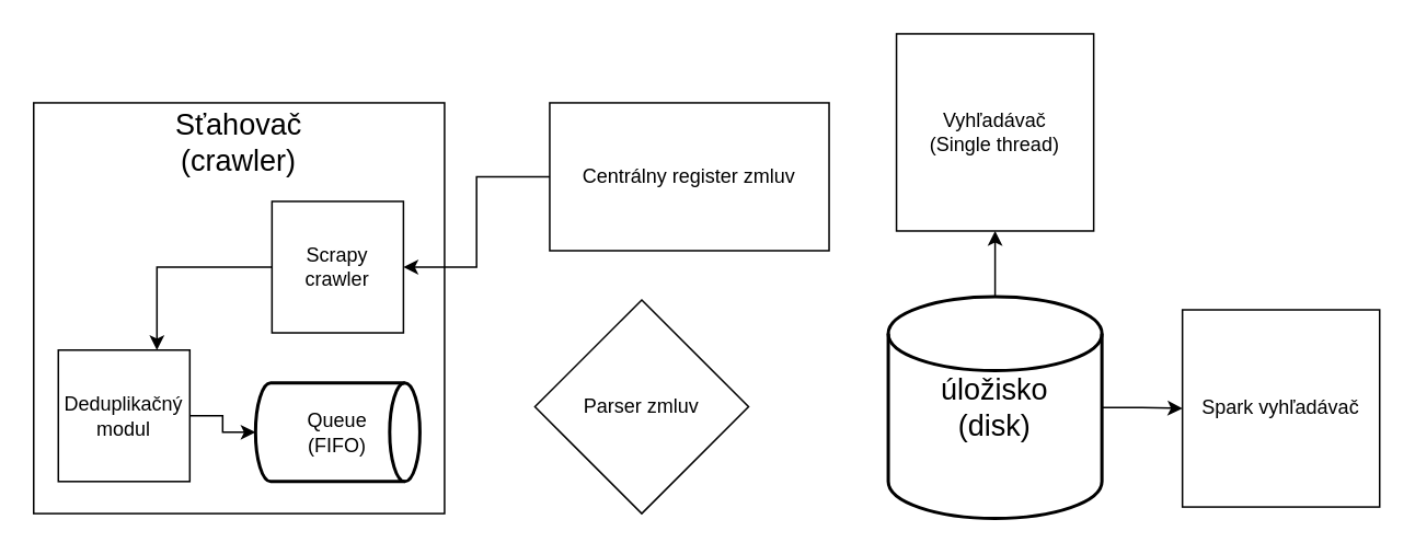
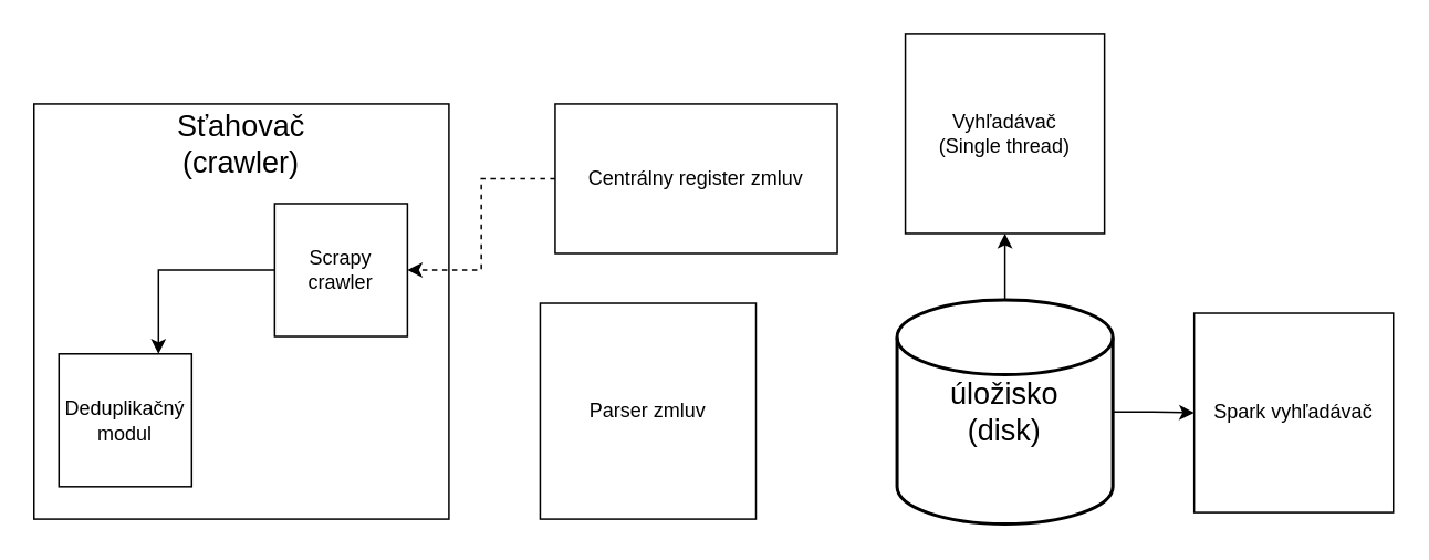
- <mxCell id="8" style="edgeStyle=orthogonalEdgeStyle;rounded=0;orthogonalLoop=1;jettySize=auto;html=1;exitX=0;exitY=0.5;exitDx=0;exitDy=0;" edge="1" parent="1" source="9" target="7"><mxGeometry relative="1" as="geometry" /></mxCell>
+ <mxCell id="8" style="edgeStyle=orthogonalEdgeStyle;rounded=0;orthogonalLoop=1;jettySize=auto;html=1;exitX=0;exitY=0.5;exitDx=0;exitDy=0;dashed=1;" edge="1" parent="1" source="9" target="7"><mxGeometry relative="1" as="geometry" /></mxCell>
- <mxCell id="13" value="Parser zmluv" style="rhombus;whiteSpace=wrap;html=1;aspect=fixed;" parent="1" vertex="1"><mxGeometry x="325" y="182" width="130" height="130" as="geometry" /></mxCell>
+ <mxCell id="13" value="Parser zmluv" style="whiteSpace=wrap;html=1;aspect=fixed;" parent="1" vertex="1"><mxGeometry x="325" y="182" width="130" height="130" as="geometry" /></mxCell>
- <mxCell id="11" style="edgeStyle=orthogonalEdgeStyle;rounded=0;orthogonalLoop=1;jettySize=auto;html=1;exitX=1;exitY=0.5;exitDx=0;exitDy=0;" edge="1" parent="1" source="12" target="10"><mxGeometry relative="1" as="geometry" /></mxCell>
- <mxCell id="10" value="Queue&lt;br&gt;(FIFO)" style="strokeWidth=2;html=1;shape=mxgraph.flowchart.direct_data;whiteSpace=wrap;" parent="1" vertex="1"><mxGeometry x="155" y="232.5" width="100" height="60" as="geometry" /></mxCell>
